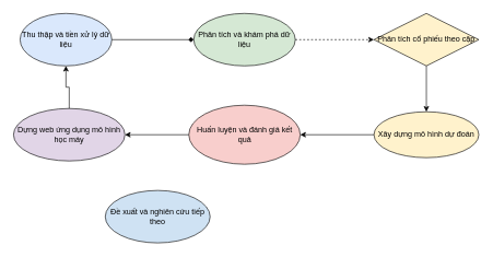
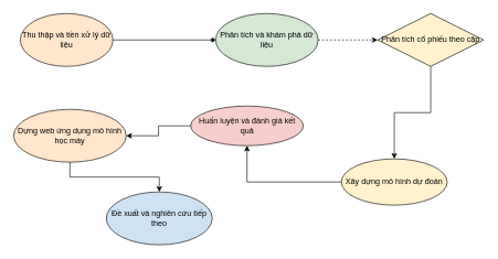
- <mxCell id="2" value="Thu thập và tiền xử lý dữ liệu" style="ellipse;whiteSpace=wrap;html=1;strokeColor=#000000;fillColor=#dae8fc;" vertex="1" parent="1"><mxGeometry x="30" y="20" width="140" height="80" as="geometry" /></mxCell>
+ <mxCell id="2" value="Thu thập và tiền xử lý dữ liệu" style="ellipse;whiteSpace=wrap;html=1;strokeColor=#000000;fillColor=#ffe6cc;" vertex="1" parent="1"><mxGeometry x="30" y="20" width="140" height="80" as="geometry" /></mxCell>
- <mxCell id="3" value="Phân tích và khám phá dữ liệu" style="ellipse;whiteSpace=wrap;html=1;strokeColor=#000000;fillColor=#d5e8d4;" vertex="1" parent="1"><mxGeometry x="295" y="20" width="155" height="80" as="geometry" /></mxCell>
+ <mxCell id="3" value="Phân tích và khám phá dữ liệu" style="ellipse;whiteSpace=wrap;html=1;strokeColor=#000000;fillColor=#d5e8d4;" vertex="1" parent="1"><mxGeometry x="325" y="20" width="155" height="80" as="geometry" /></mxCell>
- <mxCell id="12" style="edgeStyle=orthogonalEdgeStyle;rounded=0;orthogonalLoop=1;jettySize=auto;html=1;" edge="1" parent="1" source="6" target="2"><mxGeometry relative="1" as="geometry" /></mxCell>
+ <mxCell id="12" style="edgeStyle=orthogonalEdgeStyle;rounded=0;orthogonalLoop=1;jettySize=auto;html=1;" edge="1" parent="1" source="6" target="7"><mxGeometry relative="1" as="geometry" /></mxCell>
- <mxCell id="6" value="Dựng web ứng dụng mô hình học máy" style="ellipse;whiteSpace=wrap;html=1;strokeColor=#000000;fillColor=#e1d5e7;" vertex="1" parent="1"><mxGeometry x="20" y="165" width="170" height="80" as="geometry" /></mxCell>
+ <mxCell id="6" value="Dựng web ứng dụng mô hình học máy" style="ellipse;whiteSpace=wrap;html=1;strokeColor=#000000;fillColor=#ffe6cc;" vertex="1" parent="1"><mxGeometry x="20" y="165" width="170" height="80" as="geometry" /></mxCell>
- <mxCell id="5" value="Huấn luyện và đánh giá kết quả" style="ellipse;whiteSpace=wrap;html=1;strokeColor=#000000;fillColor=#f8cecc;" vertex="1" parent="1"><mxGeometry x="287.5" y="160" width="170" height="90" as="geometry" /></mxCell>
+ <mxCell id="5" value="Huấn luyện và đánh giá kết quả" style="ellipse;whiteSpace=wrap;html=1;strokeColor=#000000;fillColor=#f8cecc;" vertex="1" parent="1"><mxGeometry x="287.5" y="160" width="170" height="60" as="geometry" /></mxCell>
- <mxCell id="4" value="Xây dựng mô hình dự đoán" style="ellipse;whiteSpace=wrap;html=1;strokeColor=#000000;fillColor=#fff2cc;" vertex="1" parent="1"><mxGeometry x="570" y="170" width="160" height="70" as="geometry" /></mxCell>
+ <mxCell id="4" value="Xây dựng mô hình dự đoán" style="ellipse;whiteSpace=wrap;html=1;strokeColor=#000000;fillColor=#fff2cc;" vertex="1" parent="1"><mxGeometry x="515" y="240" width="160" height="70" as="geometry" /></mxCell>
